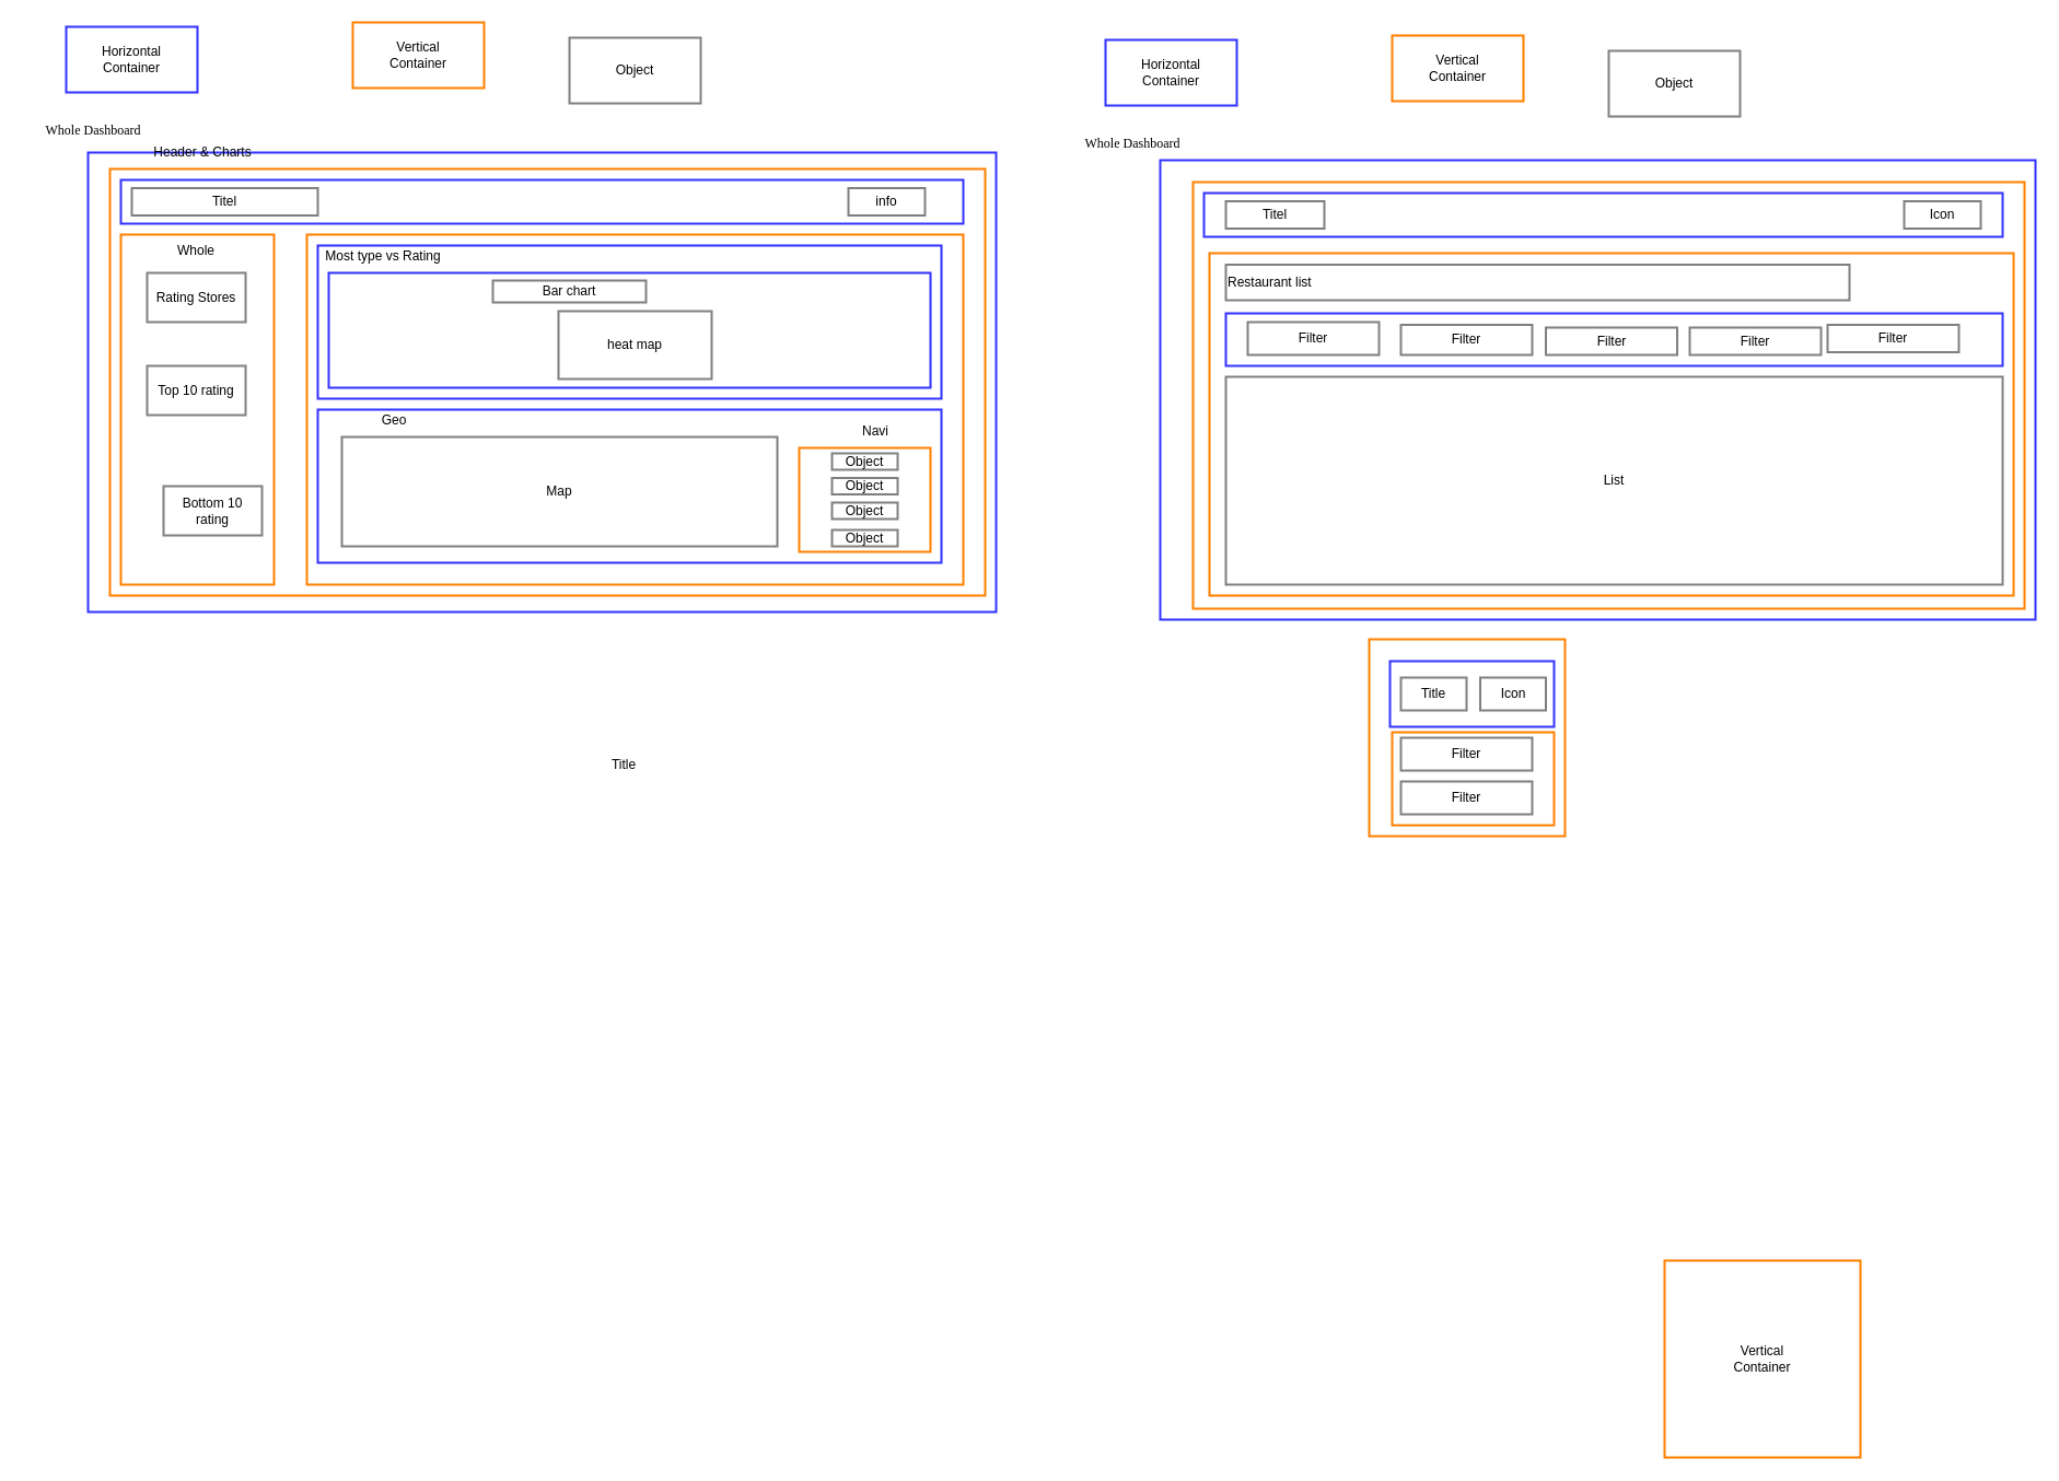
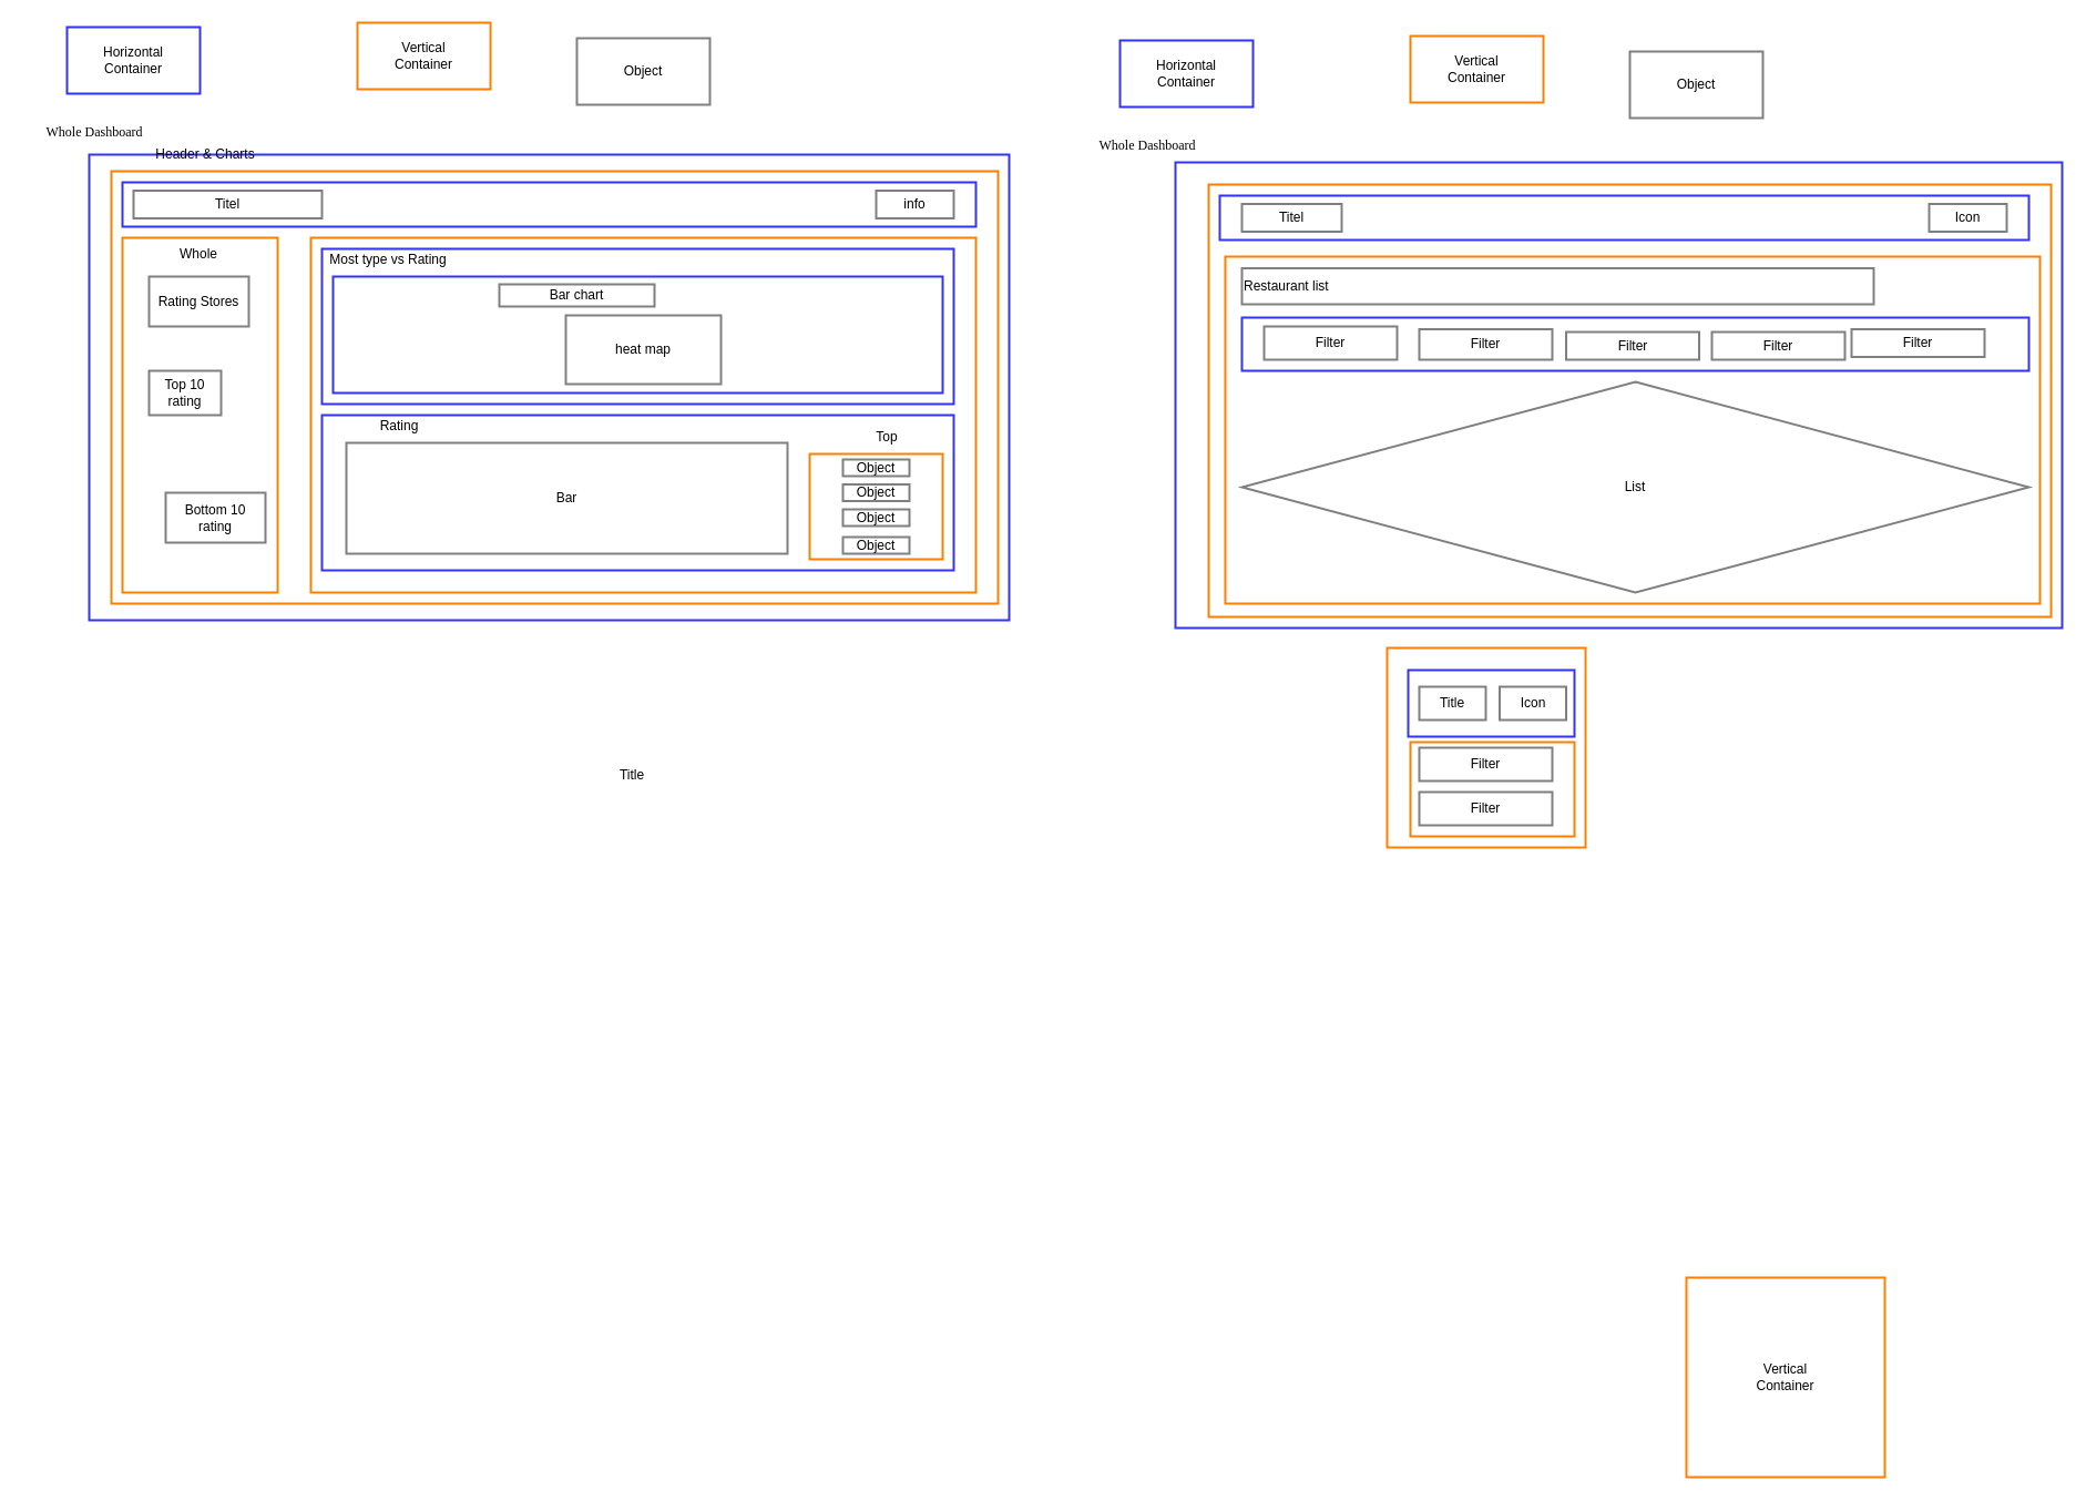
- <mxCell id="11" value="info" style="rounded=0;whiteSpace=wrap;html=1;fillColor=none;strokeColor=#808080;strokeWidth=2;" parent="1" vertex="1"><mxGeometry x="775" y="171.5" width="70" height="25" as="geometry" /></mxCell>
+ <mxCell id="11" value="info" style="rounded=0;whiteSpace=wrap;html=1;fillColor=none;strokeColor=#808080;strokeWidth=2;" parent="1" vertex="1"><mxGeometry x="790" y="171.5" width="70" height="25" as="geometry" /></mxCell>
- <mxCell id="15" value="Top 10 rating" style="rounded=0;whiteSpace=wrap;html=1;fillColor=none;strokeColor=#808080;strokeWidth=2;" parent="1" vertex="1"><mxGeometry x="134" y="334" width="90" height="45" as="geometry" /></mxCell>
+ <mxCell id="15" value="Top 10 rating" style="rounded=0;whiteSpace=wrap;html=1;fillColor=none;strokeColor=#808080;strokeWidth=2;" parent="1" vertex="1"><mxGeometry x="134" y="334" width="65" height="40" as="geometry" /></mxCell>
- <mxCell id="25" value="Geo" style="text;html=1;align=center;verticalAlign=middle;whiteSpace=wrap;rounded=0;" parent="1" vertex="1"><mxGeometry x="290" y="369" width="140" height="30" as="geometry" /></mxCell>
+ <mxCell id="25" value="Rating" style="text;html=1;align=center;verticalAlign=middle;whiteSpace=wrap;rounded=0;" parent="1" vertex="1"><mxGeometry x="290" y="369" width="140" height="30" as="geometry" /></mxCell>
- <mxCell id="53" value="Navi" style="text;html=1;align=center;verticalAlign=middle;whiteSpace=wrap;rounded=0;" vertex="1" parent="1"><mxGeometry x="770" y="379" width="60" height="30" as="geometry" /></mxCell>
+ <mxCell id="53" value="Top" style="text;html=1;align=center;verticalAlign=middle;whiteSpace=wrap;rounded=0;" vertex="1" parent="1"><mxGeometry x="770" y="379" width="60" height="30" as="geometry" /></mxCell>
- <mxCell id="43" value="List" style="rounded=0;whiteSpace=wrap;html=1;fillColor=none;strokeColor=#808080;strokeWidth=2;" parent="1" vertex="1"><mxGeometry x="1120" y="344" width="710" height="190" as="geometry" /></mxCell>
+ <mxCell id="43" value="List" style="rhombus;whiteSpace=wrap;html=1;fillColor=none;strokeColor=#808080;strokeWidth=2;" parent="1" vertex="1"><mxGeometry x="1120" y="344" width="710" height="190" as="geometry" /></mxCell>
- <mxCell id="24" value="Map" style="rounded=0;whiteSpace=wrap;html=1;fillColor=none;strokeColor=#808080;strokeWidth=2;" parent="1" vertex="1"><mxGeometry x="312" y="399" width="398" height="100" as="geometry" /></mxCell>
+ <mxCell id="24" value="Bar" style="rounded=0;whiteSpace=wrap;html=1;fillColor=none;strokeColor=#808080;strokeWidth=2;" parent="1" vertex="1"><mxGeometry x="312" y="399" width="398" height="100" as="geometry" /></mxCell>
